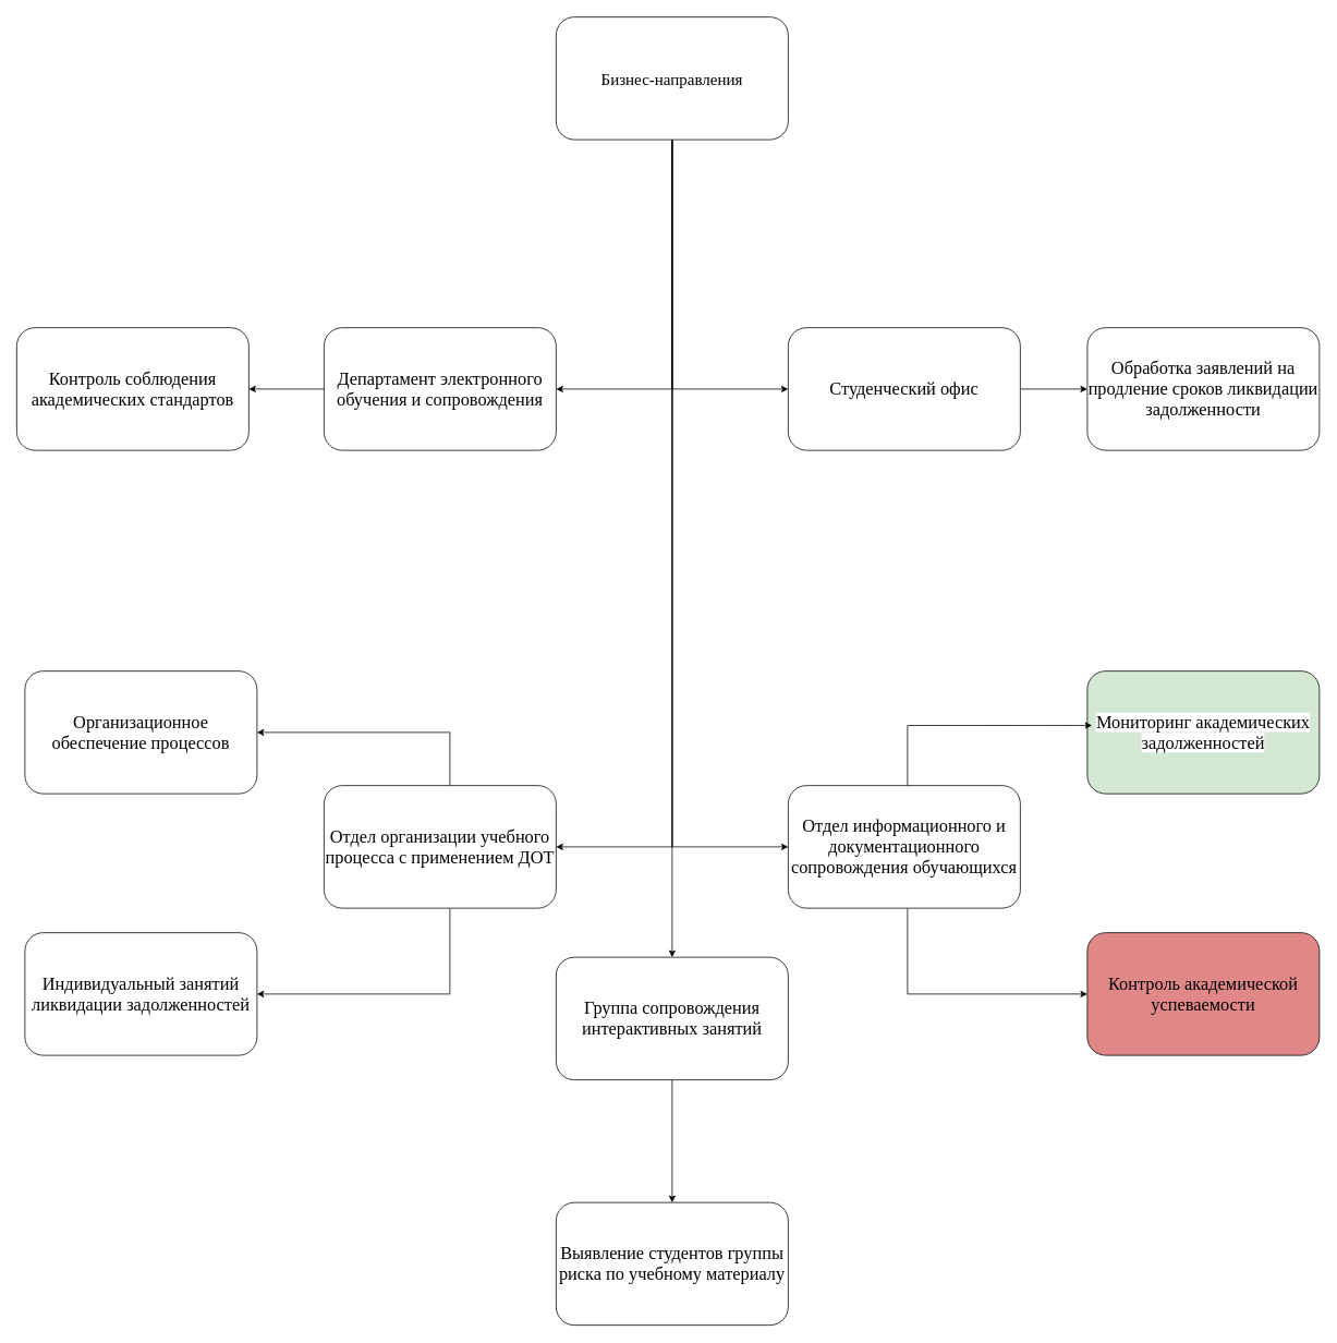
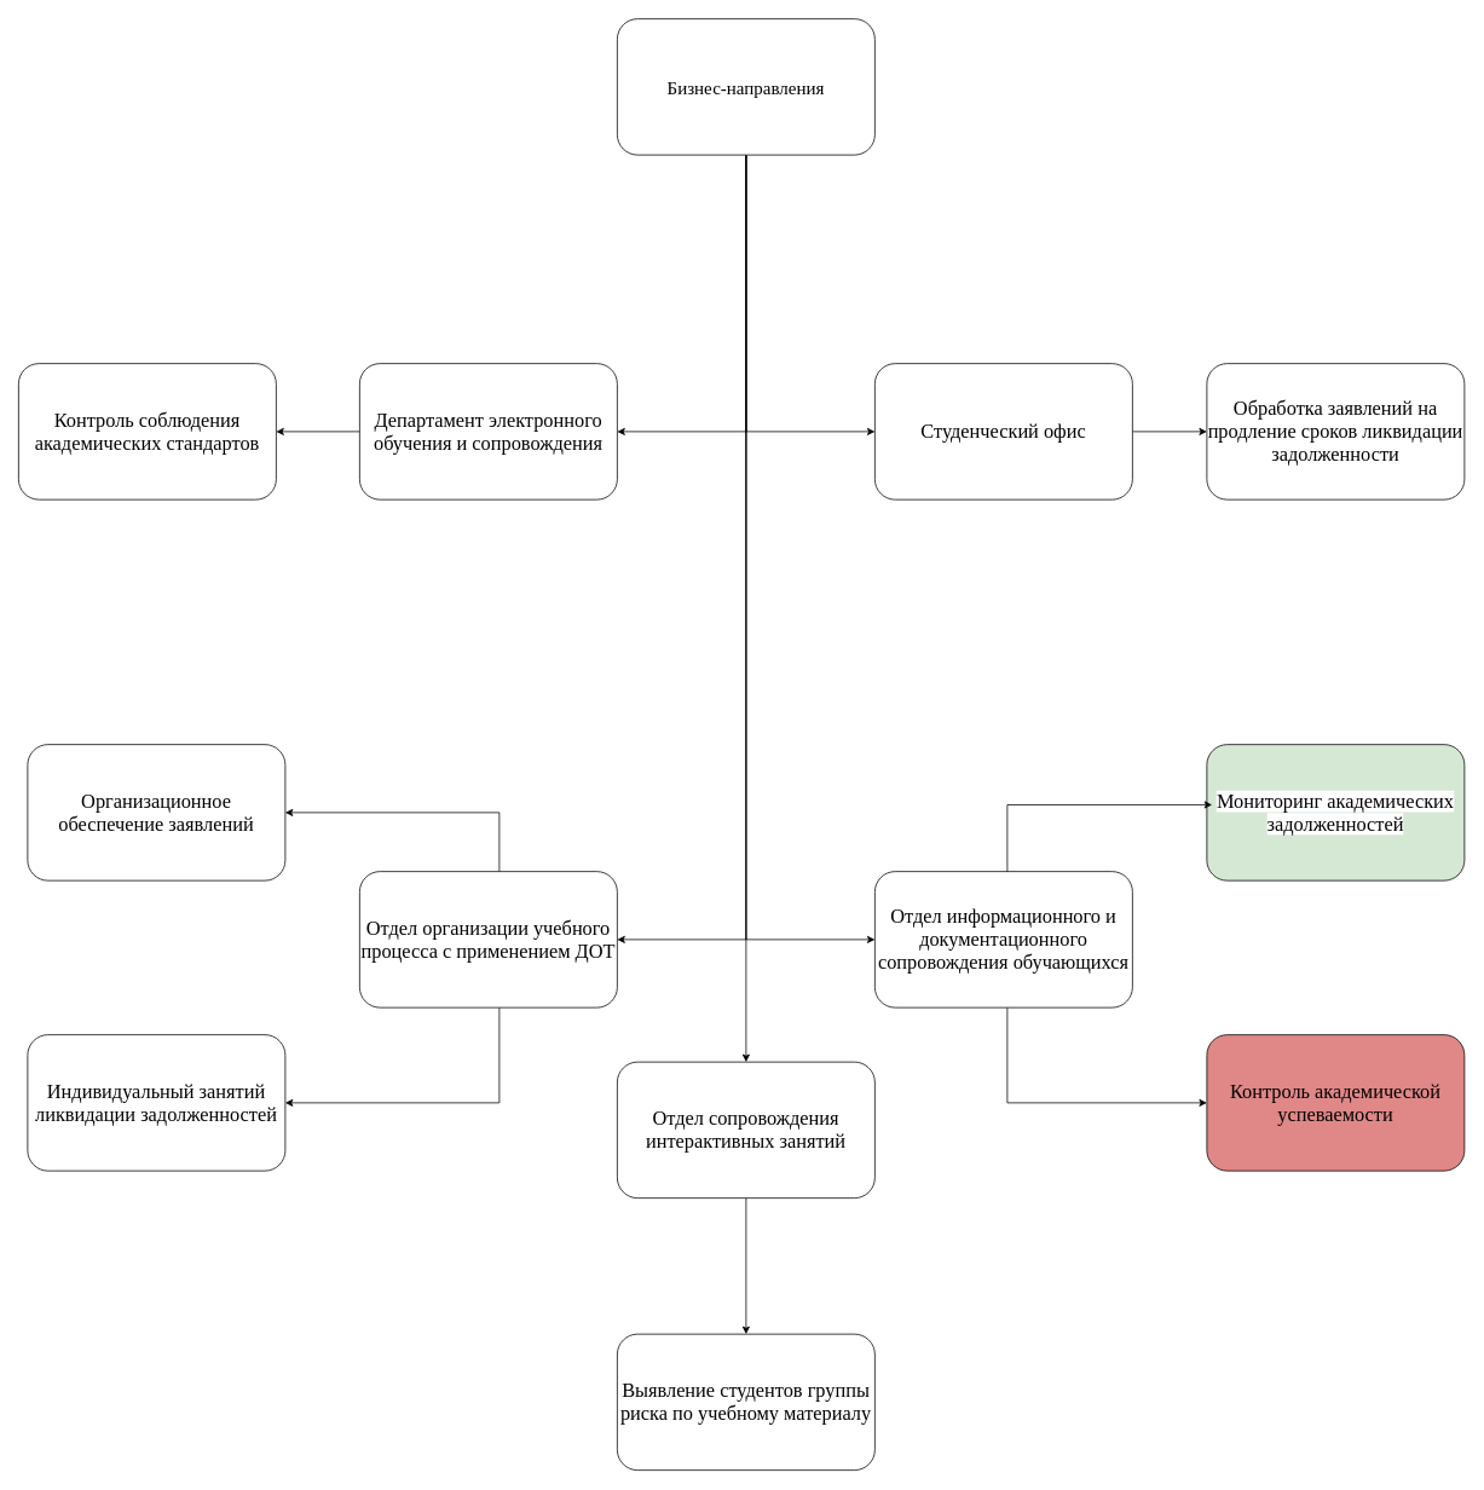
- <mxCell id="24" value="&lt;div style=&quot;box-sizing: border-box; font-variant-numeric: normal; font-variant-east-asian: normal; font-variant-alternates: normal; font-variant-position: normal; font-variant-emoji: normal; font-kerning: auto; font-optical-sizing: auto; font-feature-settings: normal; font-variation-settings: normal; font-stretch: normal; line-height: 1.25; font-size-adjust: 0.5; margin-top: 0px; margin-bottom: 0px; overflow: hidden; --color-scrollbar: var(--color-scrollbar-code); --color-type: light-dark(#0053d4, #6db4ff); --color-keyword: light-dark(#388e22, #56a043); --color-class: light-dark(#3e6c20, #83ab69); --color-string: light-dark(#9a1111, #ffadad); --color-template: light-dark(#9a5334, #cd9076); --color-selector: light-dark(#9a5334, #cd9076); --color-function: light-dark(#a753b7, #c37bd1); --color-comment: light-dark(#616161, #9a9a9a); --color-section: light-dark(#9a1111, #ffadad); --color-variable: light-dark(#bd63c5, #b86bbf); --color-attribute: light-dark(#276b8f, #6ba6c5); --color-link: light-dark(#276b8f, #6ba6c5); --color-tag: light-dark(#000000, #ededed);&quot; data-language=&quot;&quot; data-entity-type=&quot;MessageEntityPre&quot; class=&quot;code-block&quot;&gt;&lt;span style=&quot;text-align: start; background-color: rgb(255, 255, 255);&quot;&gt;Организационное обеспечение процессов&lt;/span&gt;&lt;/div&gt;" style="rounded=1;whiteSpace=wrap;html=1;align=center;fillColor=#FFFFFF;strokeColor=#000000;fontSize=20;fontFamily=Times New Roman;" parent="1" vertex="1"><mxGeometry x="30" y="820" width="284" height="150" as="geometry" /></mxCell>
+ <mxCell id="24" value="&lt;div style=&quot;box-sizing: border-box; font-variant-numeric: normal; font-variant-east-asian: normal; font-variant-alternates: normal; font-variant-position: normal; font-variant-emoji: normal; font-kerning: auto; font-optical-sizing: auto; font-feature-settings: normal; font-variation-settings: normal; font-stretch: normal; line-height: 1.25; font-size-adjust: 0.5; margin-top: 0px; margin-bottom: 0px; overflow: hidden; --color-scrollbar: var(--color-scrollbar-code); --color-type: light-dark(#0053d4, #6db4ff); --color-keyword: light-dark(#388e22, #56a043); --color-class: light-dark(#3e6c20, #83ab69); --color-string: light-dark(#9a1111, #ffadad); --color-template: light-dark(#9a5334, #cd9076); --color-selector: light-dark(#9a5334, #cd9076); --color-function: light-dark(#a753b7, #c37bd1); --color-comment: light-dark(#616161, #9a9a9a); --color-section: light-dark(#9a1111, #ffadad); --color-variable: light-dark(#bd63c5, #b86bbf); --color-attribute: light-dark(#276b8f, #6ba6c5); --color-link: light-dark(#276b8f, #6ba6c5); --color-tag: light-dark(#000000, #ededed);&quot; data-language=&quot;&quot; data-entity-type=&quot;MessageEntityPre&quot; class=&quot;code-block&quot;&gt;&lt;span style=&quot;text-align: start; background-color: rgb(255, 255, 255);&quot;&gt;Организационное обеспечение заявлений&lt;/span&gt;&lt;/div&gt;" style="rounded=1;whiteSpace=wrap;html=1;align=center;fillColor=#FFFFFF;strokeColor=#000000;fontSize=20;fontFamily=Times New Roman;" parent="1" vertex="1"><mxGeometry x="30" y="820" width="284" height="150" as="geometry" /></mxCell>
- <mxCell id="19" value="&lt;div style=&quot;box-sizing: border-box; font-variant-numeric: normal; font-variant-east-asian: normal; font-variant-alternates: normal; font-variant-position: normal; font-variant-emoji: normal; font-kerning: auto; font-optical-sizing: auto; font-feature-settings: normal; font-variation-settings: normal; font-stretch: normal; line-height: 1.25; font-size-adjust: 0.5; margin-top: 0px; margin-bottom: 0px; overflow: hidden; --color-scrollbar: var(--color-scrollbar-code); --color-type: light-dark(#0053d4, #6db4ff); --color-keyword: light-dark(#388e22, #56a043); --color-class: light-dark(#3e6c20, #83ab69); --color-string: light-dark(#9a1111, #ffadad); --color-template: light-dark(#9a5334, #cd9076); --color-selector: light-dark(#9a5334, #cd9076); --color-function: light-dark(#a753b7, #c37bd1); --color-comment: light-dark(#616161, #9a9a9a); --color-section: light-dark(#9a1111, #ffadad); --color-variable: light-dark(#bd63c5, #b86bbf); --color-attribute: light-dark(#276b8f, #6ba6c5); --color-link: light-dark(#276b8f, #6ba6c5); --color-tag: light-dark(#000000, #ededed);&quot; data-language=&quot;&quot; data-entity-type=&quot;MessageEntityPre&quot; class=&quot;code-block&quot;&gt;Группа сопровождения интерактивных занятий&lt;/div&gt;" style="rounded=1;whiteSpace=wrap;html=1;align=center;fillColor=#FFFFFF;strokeColor=#000000;fontSize=20;fontFamily=Times New Roman;" parent="1" vertex="1"><mxGeometry x="680" y="1170" width="284" height="150" as="geometry" /></mxCell>
+ <mxCell id="19" value="&lt;div style=&quot;box-sizing: border-box; font-variant-numeric: normal; font-variant-east-asian: normal; font-variant-alternates: normal; font-variant-position: normal; font-variant-emoji: normal; font-kerning: auto; font-optical-sizing: auto; font-feature-settings: normal; font-variation-settings: normal; font-stretch: normal; line-height: 1.25; font-size-adjust: 0.5; margin-top: 0px; margin-bottom: 0px; overflow: hidden; --color-scrollbar: var(--color-scrollbar-code); --color-type: light-dark(#0053d4, #6db4ff); --color-keyword: light-dark(#388e22, #56a043); --color-class: light-dark(#3e6c20, #83ab69); --color-string: light-dark(#9a1111, #ffadad); --color-template: light-dark(#9a5334, #cd9076); --color-selector: light-dark(#9a5334, #cd9076); --color-function: light-dark(#a753b7, #c37bd1); --color-comment: light-dark(#616161, #9a9a9a); --color-section: light-dark(#9a1111, #ffadad); --color-variable: light-dark(#bd63c5, #b86bbf); --color-attribute: light-dark(#276b8f, #6ba6c5); --color-link: light-dark(#276b8f, #6ba6c5); --color-tag: light-dark(#000000, #ededed);&quot; data-language=&quot;&quot; data-entity-type=&quot;MessageEntityPre&quot; class=&quot;code-block&quot;&gt;Отдел сопровождения интерактивных занятий&lt;/div&gt;" style="rounded=1;whiteSpace=wrap;html=1;align=center;fillColor=#FFFFFF;strokeColor=#000000;fontSize=20;fontFamily=Times New Roman;" parent="1" vertex="1"><mxGeometry x="680" y="1170" width="284" height="150" as="geometry" /></mxCell>
